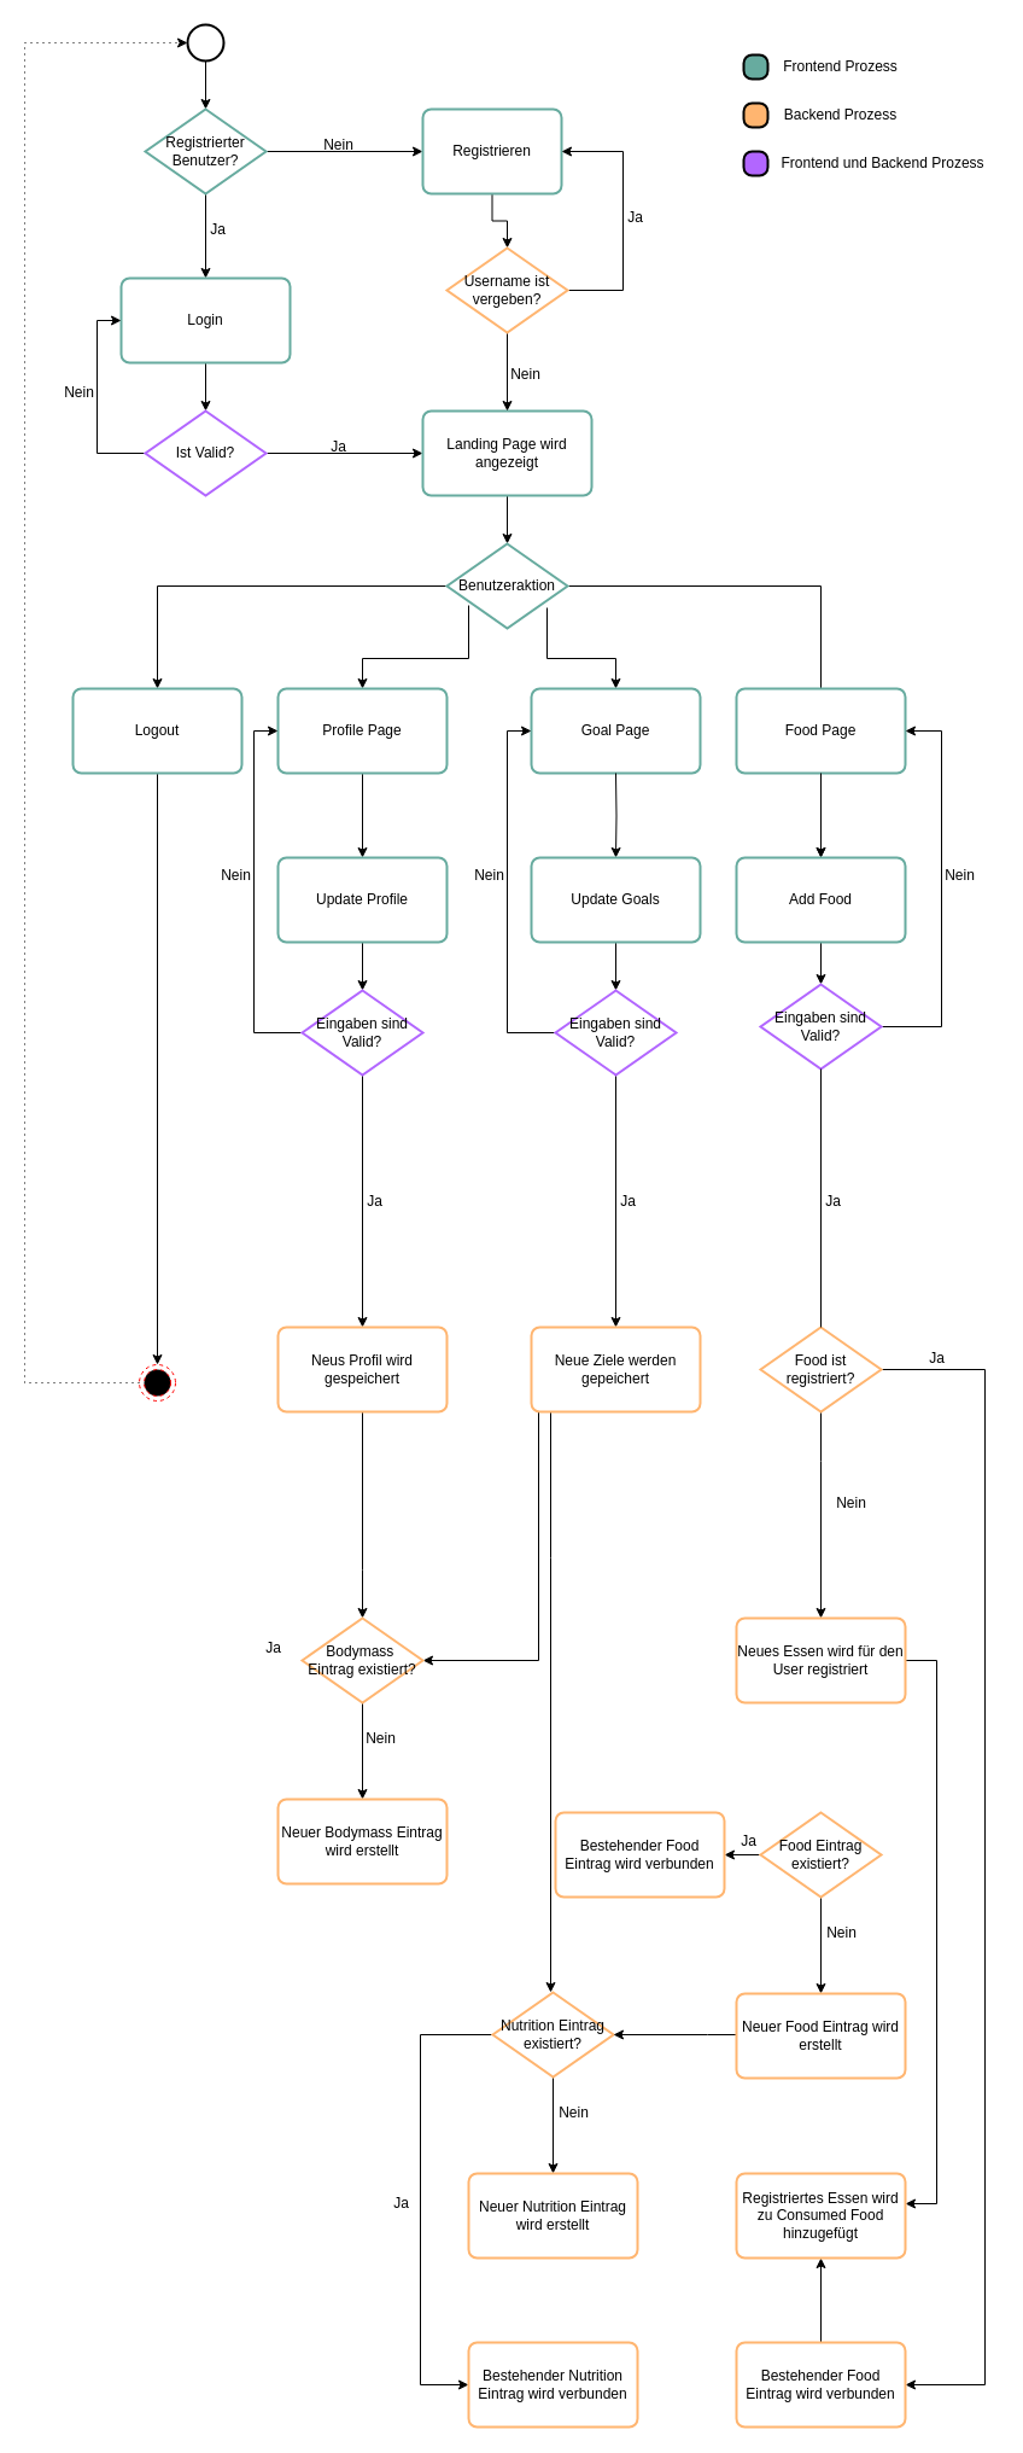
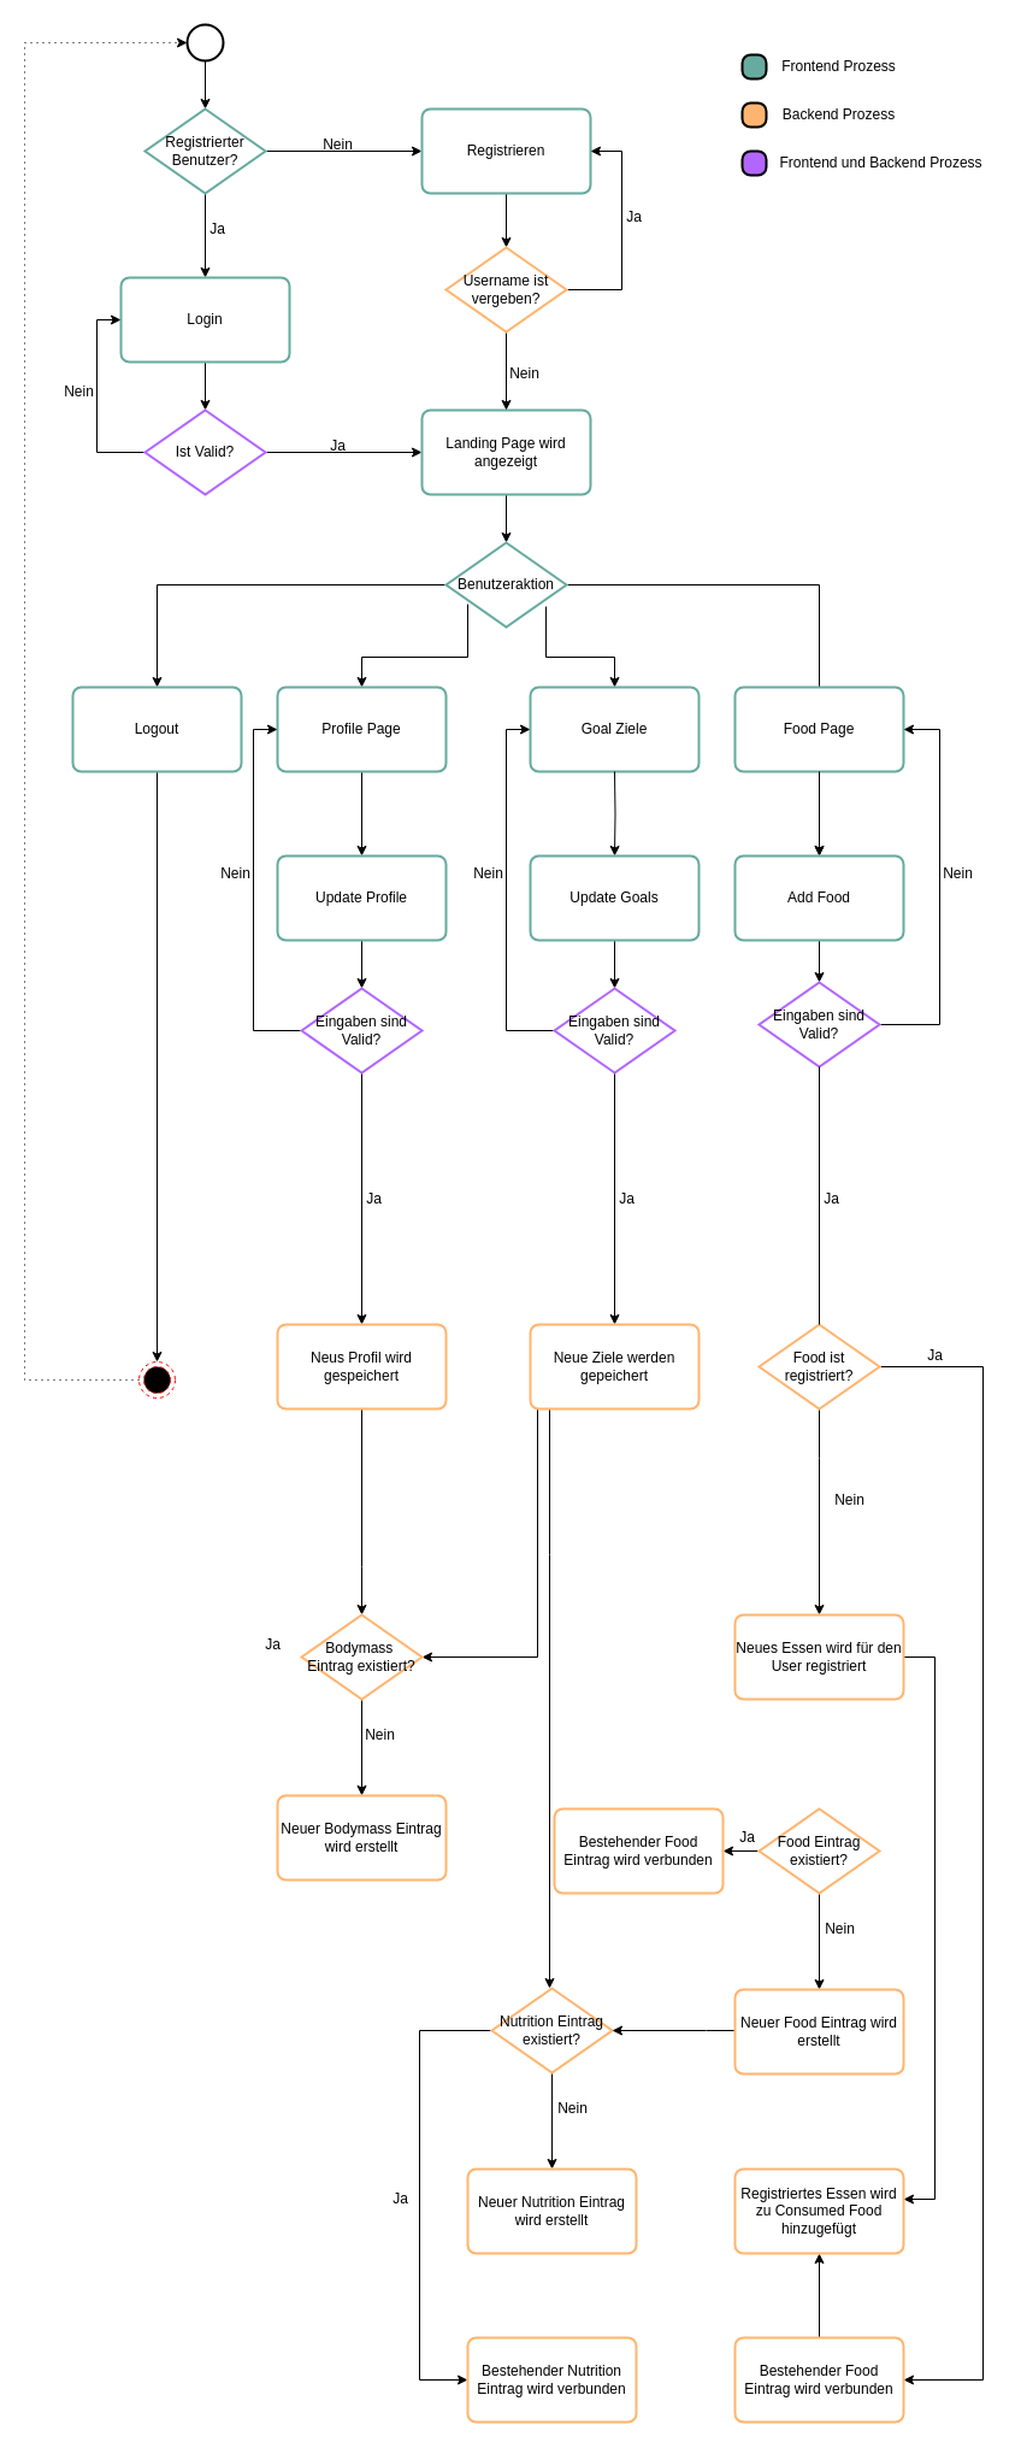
- <mxCell id="8" value="Registrieren" style="rounded=1;whiteSpace=wrap;html=1;absoluteArcSize=1;arcSize=14;strokeWidth=2;fillColor=default;strokeColor=#67AB9F;" vertex="1" parent="1"><mxGeometry x="350" y="90" width="115" height="70" as="geometry" /></mxCell>
+ <mxCell id="8" value="Registrieren" style="rounded=1;whiteSpace=wrap;html=1;absoluteArcSize=1;arcSize=14;strokeWidth=2;fillColor=default;strokeColor=#67AB9F;" vertex="1" parent="1"><mxGeometry x="350" y="90" width="140" height="70" as="geometry" /></mxCell>
- <mxCell id="31" value="Goal Page" style="rounded=1;whiteSpace=wrap;html=1;absoluteArcSize=1;arcSize=14;strokeWidth=2;fillColor=default;strokeColor=#67AB9F;" vertex="1" parent="1"><mxGeometry x="440" y="570" width="140" height="70" as="geometry" /></mxCell>
+ <mxCell id="31" value="Goal Ziele" style="rounded=1;whiteSpace=wrap;html=1;absoluteArcSize=1;arcSize=14;strokeWidth=2;fillColor=default;strokeColor=#67AB9F;" vertex="1" parent="1"><mxGeometry x="440" y="570" width="140" height="70" as="geometry" /></mxCell>
